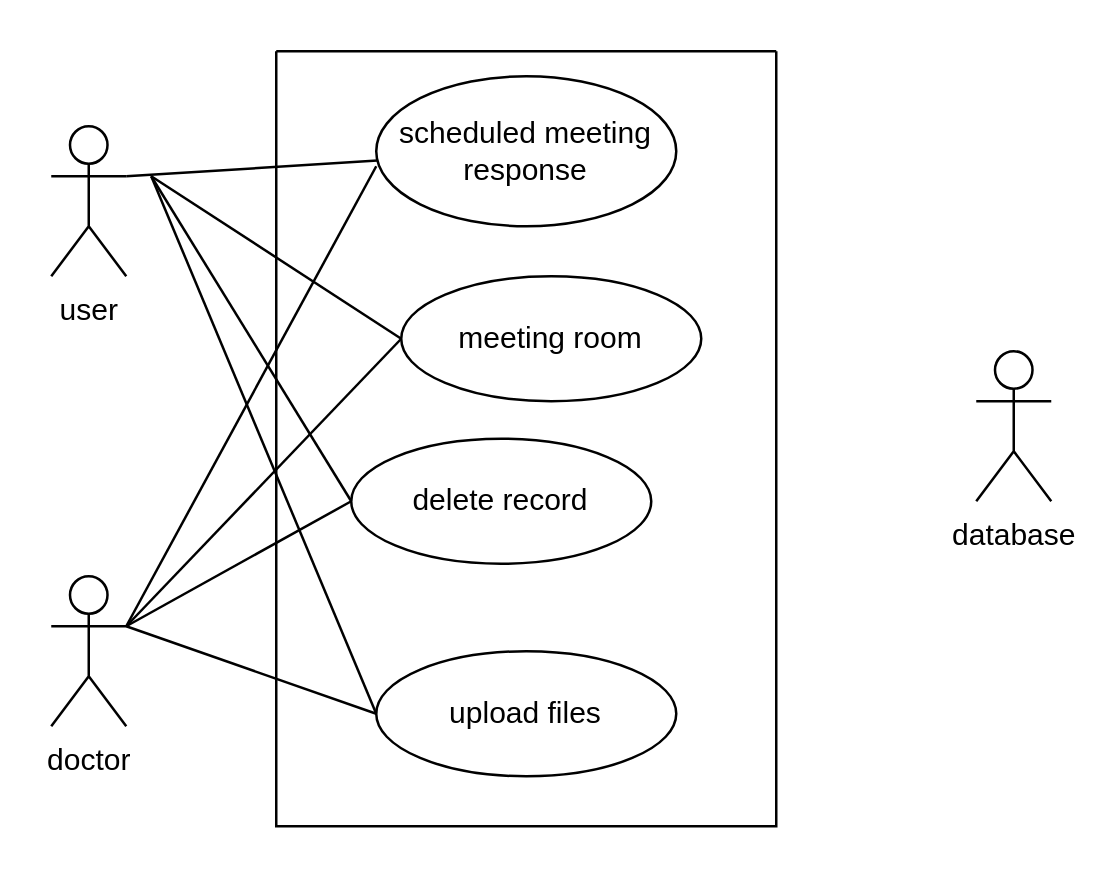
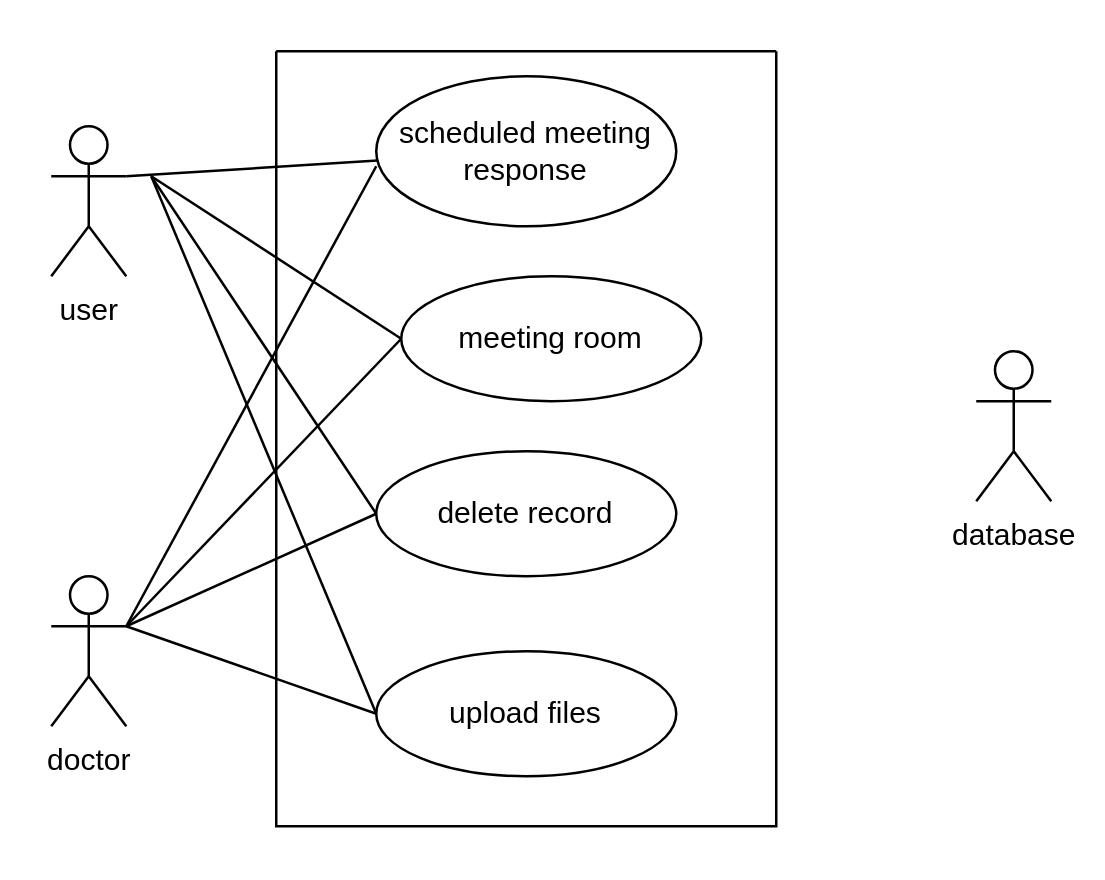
- <mxCell id="7" value="delete record" style="ellipse;whiteSpace=wrap;html=1;" vertex="1" parent="4"><mxGeometry x="30" y="155" width="120" height="50" as="geometry" /></mxCell>
+ <mxCell id="7" value="delete record" style="ellipse;whiteSpace=wrap;html=1;" vertex="1" parent="4"><mxGeometry x="40" y="160" width="120" height="50" as="geometry" /></mxCell>
